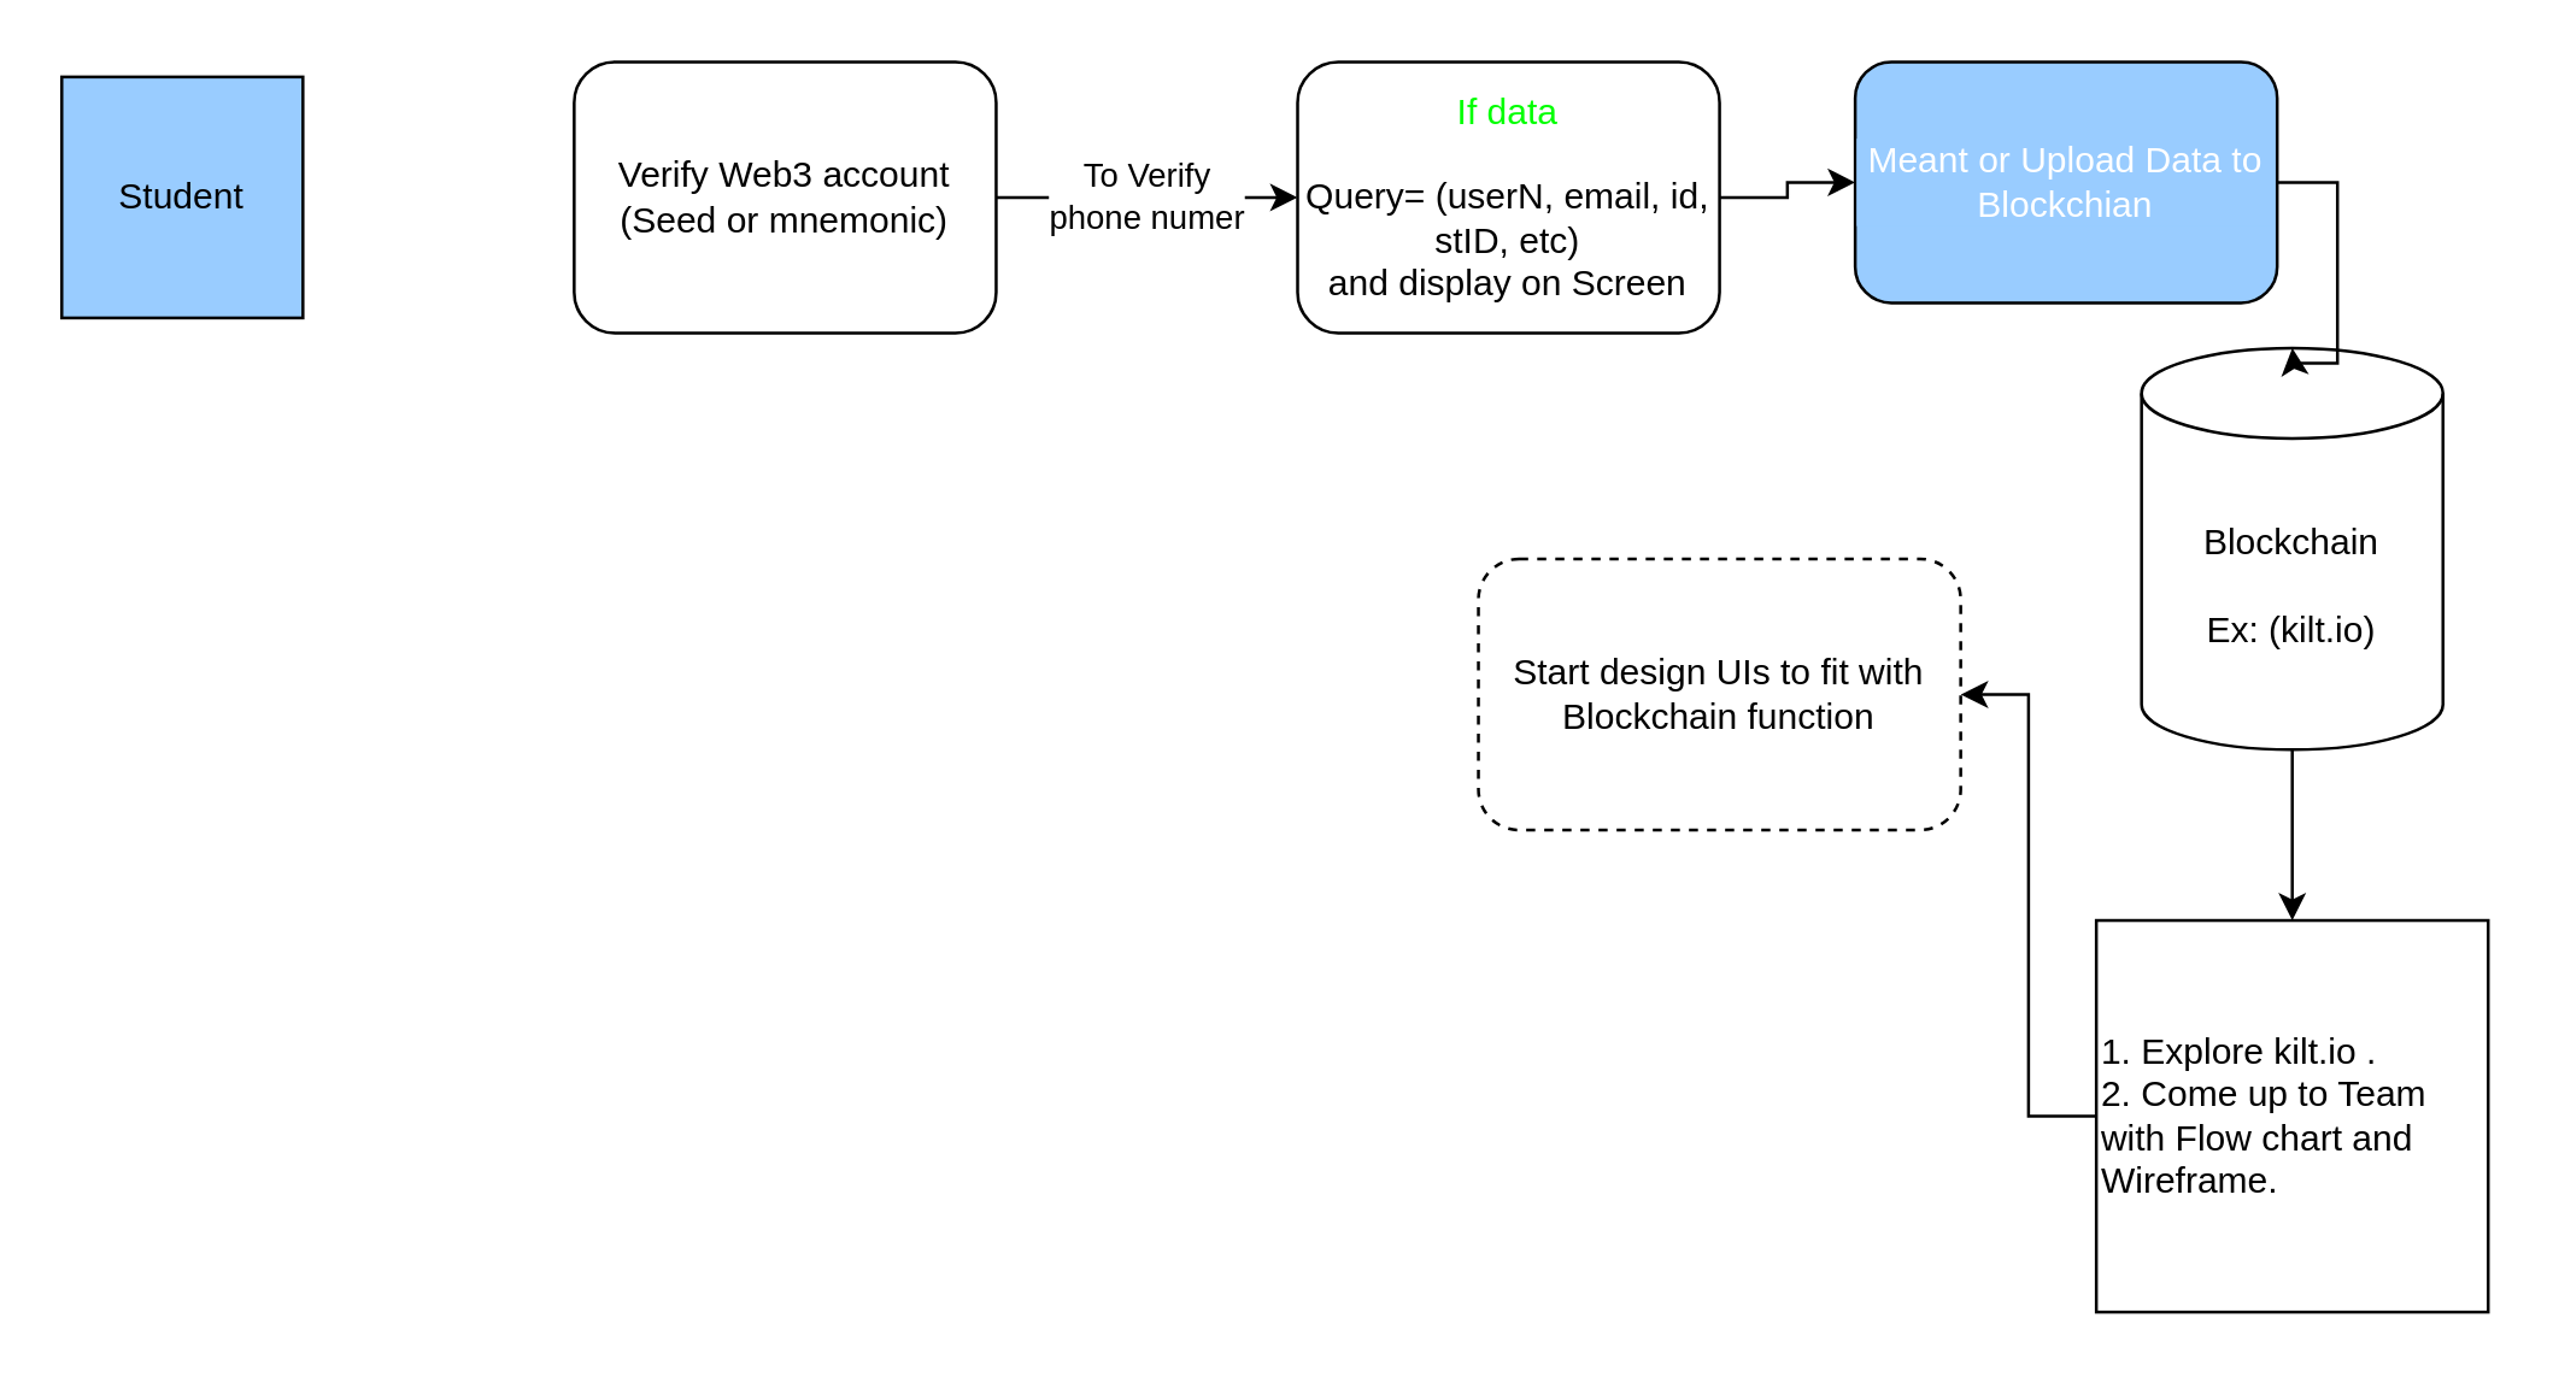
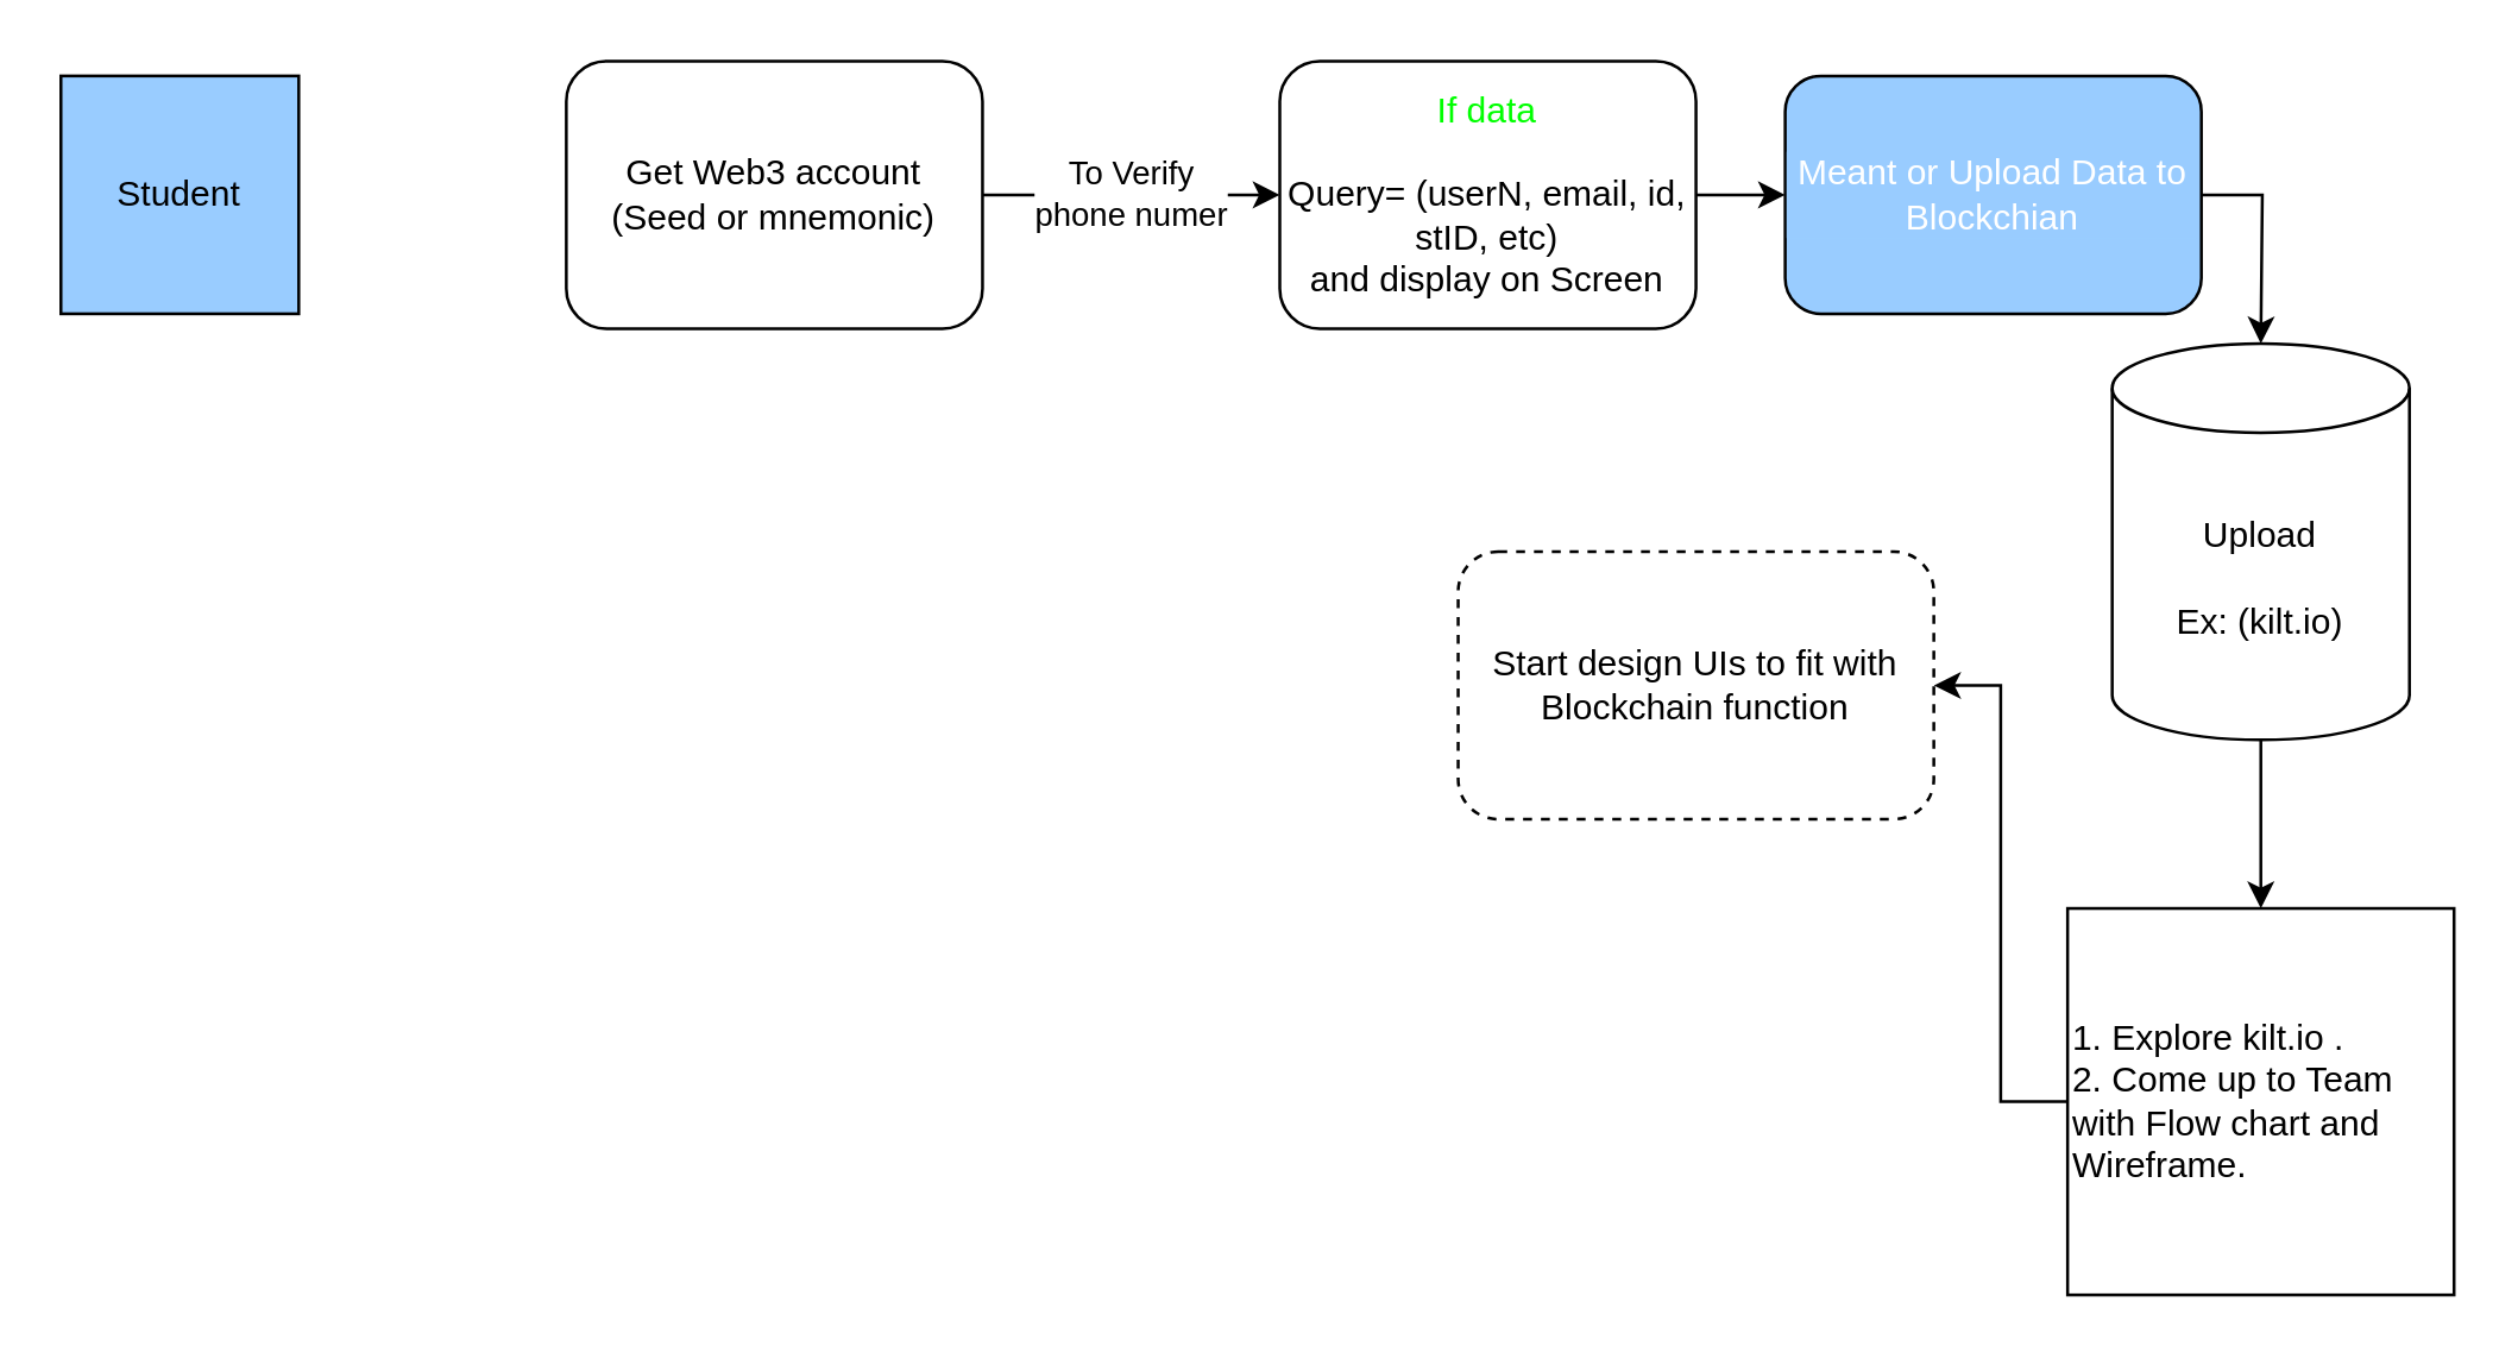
- <mxCell id="10" value="Meant or Upload Data to Blockchian" style="rounded=1;whiteSpace=wrap;html=1;fontColor=#FFFFFF;labelBackgroundColor=#99CCFF;fillColor=#99CCFF;" vertex="1" parent="1"><mxGeometry x="615" y="20" width="140" height="80" as="geometry" /></mxCell>
+ <mxCell id="10" value="Meant or Upload Data to Blockchian" style="rounded=1;whiteSpace=wrap;html=1;fontColor=#FFFFFF;labelBackgroundColor=#99CCFF;fillColor=#99CCFF;" vertex="1" parent="1"><mxGeometry x="600" y="25" width="140" height="80" as="geometry" /></mxCell>
- <mxCell id="3" value="Verify Web3 account&lt;br&gt;(Seed or mnemonic)" style="rounded=1;whiteSpace=wrap;html=1;align=center;" vertex="1" parent="1"><mxGeometry x="190" y="20" width="140" height="90" as="geometry" /></mxCell>
+ <mxCell id="3" value="Get Web3 account&lt;br&gt;(Seed or mnemonic)" style="rounded=1;whiteSpace=wrap;html=1;align=center;" vertex="1" parent="1"><mxGeometry x="190" y="20" width="140" height="90" as="geometry" /></mxCell>
- <mxCell id="8" value="Blockchain&lt;br&gt;&lt;br&gt;Ex: (kilt.io)" style="shape=cylinder3;whiteSpace=wrap;html=1;boundedLbl=1;backgroundOutline=1;size=15;" vertex="1" parent="1"><mxGeometry x="710" y="115" width="100" height="133.33" as="geometry" /></mxCell>
+ <mxCell id="8" value="Upload&lt;br&gt;&lt;br&gt;Ex: (kilt.io)" style="shape=cylinder3;whiteSpace=wrap;html=1;boundedLbl=1;backgroundOutline=1;size=15;" vertex="1" parent="1"><mxGeometry x="710" y="115" width="100" height="133.33" as="geometry" /></mxCell>
